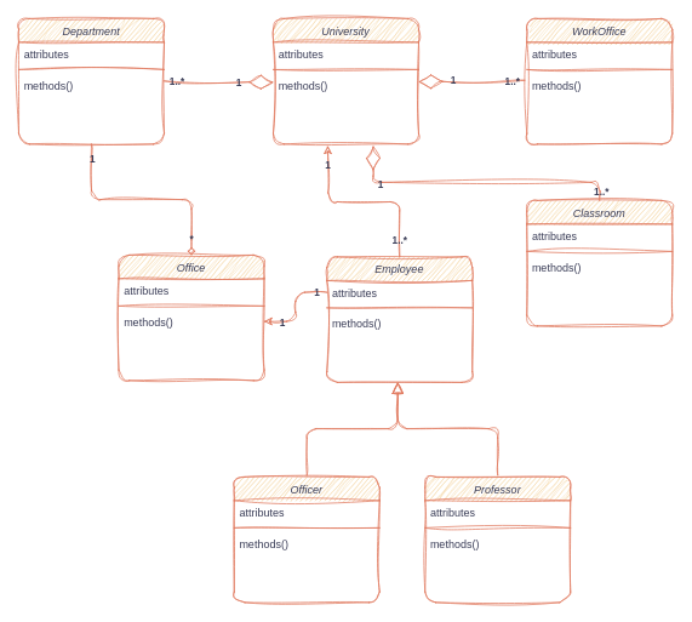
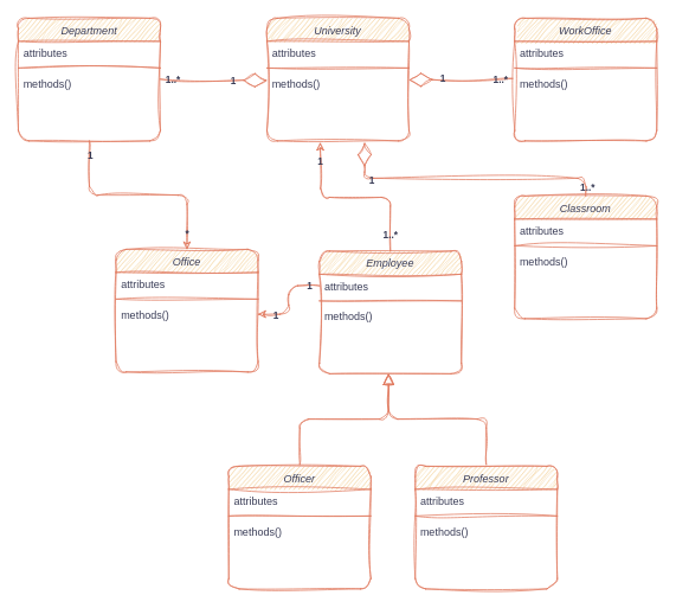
- <mxCell id="2" style="edgeStyle=orthogonalEdgeStyle;rounded=1;orthogonalLoop=1;jettySize=auto;html=1;entryX=0.5;entryY=0;entryDx=0;entryDy=0;fontStyle=0;labelBackgroundColor=none;strokeColor=#E07A5F;fontColor=default;sketch=1;curveFitting=1;jiggle=2;endArrow=diamond;" edge="1" parent="1" source="5" target="28"><mxGeometry relative="1" as="geometry" /></mxCell>
+ <mxCell id="2" style="edgeStyle=orthogonalEdgeStyle;rounded=1;orthogonalLoop=1;jettySize=auto;html=1;entryX=0.5;entryY=0;entryDx=0;entryDy=0;fontStyle=0;labelBackgroundColor=none;strokeColor=#E07A5F;fontColor=default;sketch=1;curveFitting=1;jiggle=2;" edge="1" parent="1" source="5" target="28"><mxGeometry relative="1" as="geometry" /></mxCell>
